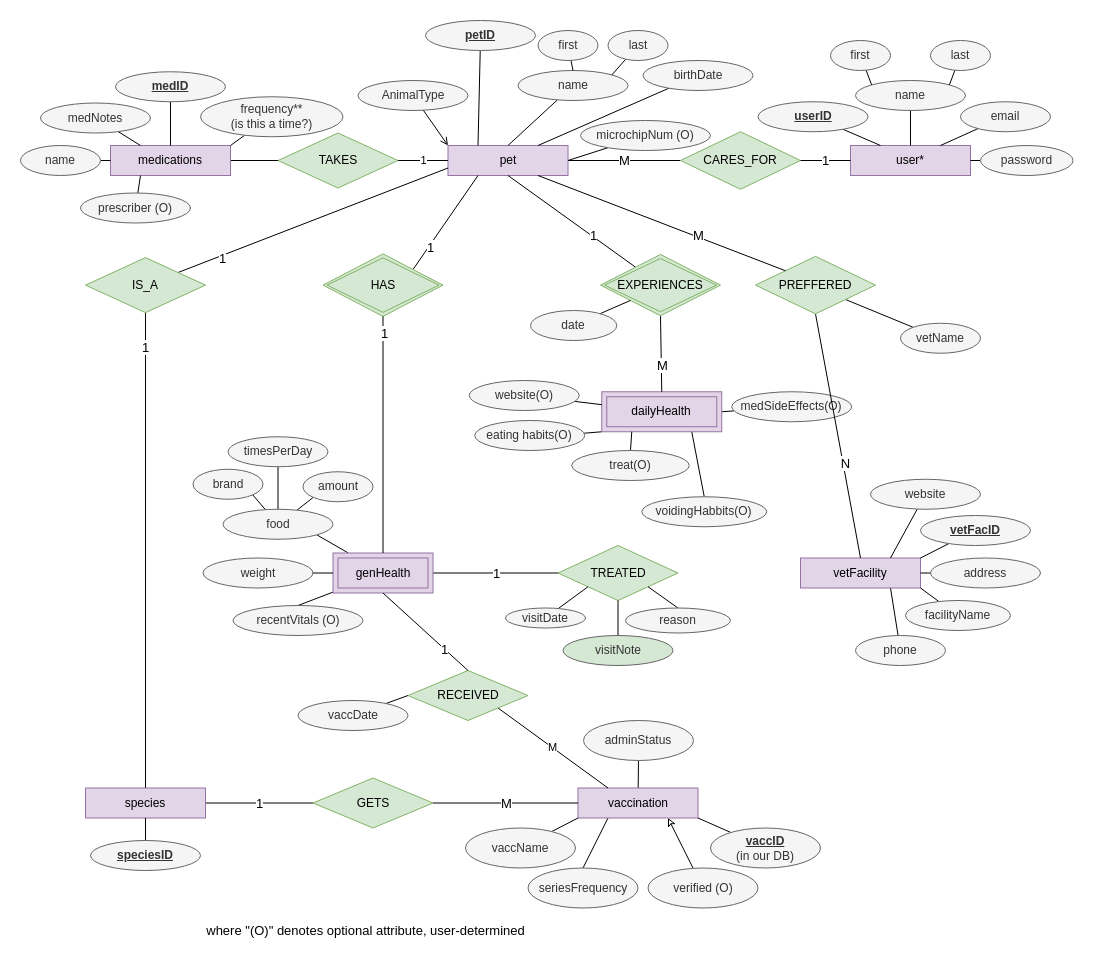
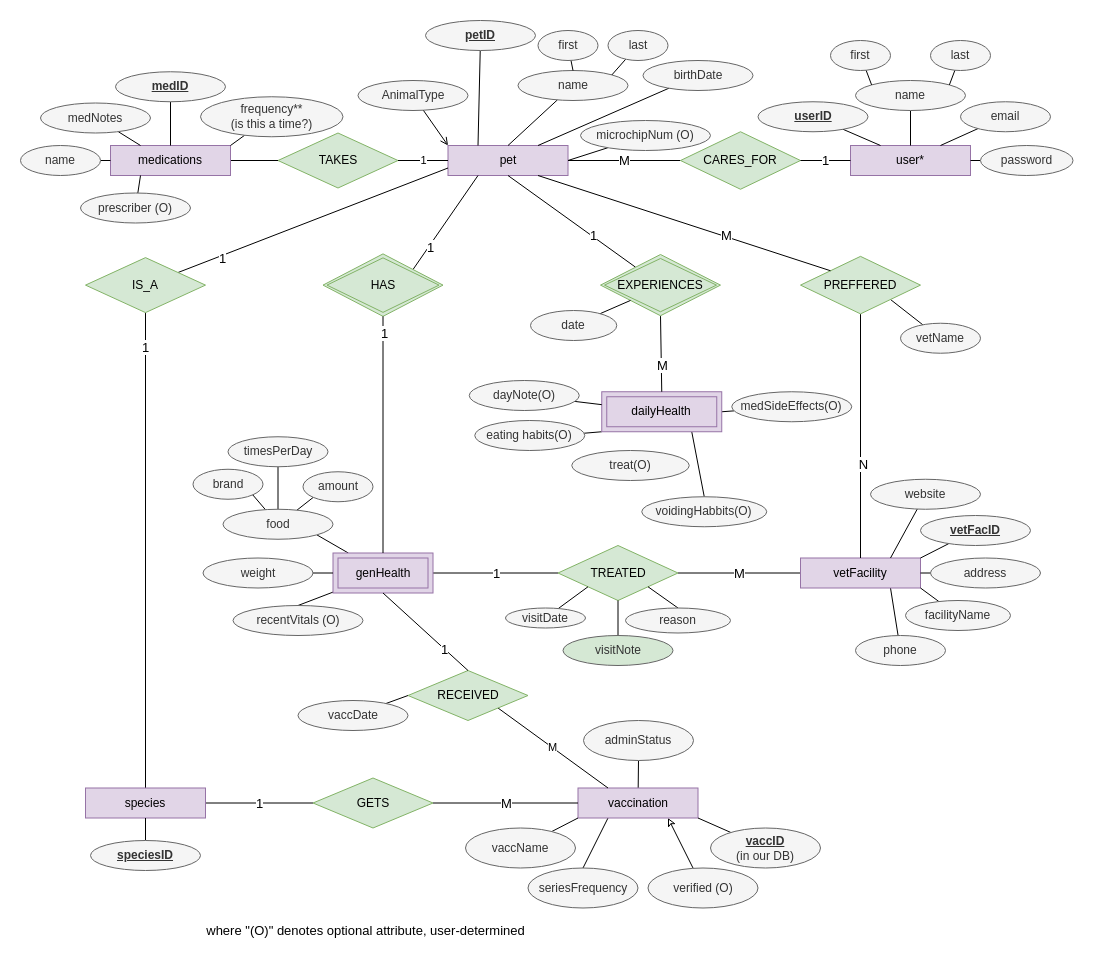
- <mxCell id="49" value="&lt;div&gt;PREFFERED&lt;/div&gt;" style="rhombus;whiteSpace=wrap;html=1;fillColor=#d5e8d4;strokeColor=#82b366;" parent="1" vertex="1"><mxGeometry x="755" y="255.87" width="120" height="57.5" as="geometry" /></mxCell>
+ <mxCell id="49" value="&lt;div&gt;PREFFERED&lt;/div&gt;" style="rhombus;whiteSpace=wrap;html=1;fillColor=#d5e8d4;strokeColor=#82b366;" parent="1" vertex="1"><mxGeometry x="800" y="255.87" width="120" height="57.5" as="geometry" /></mxCell>
- <mxCell id="76" value="website(O)" style="ellipse;whiteSpace=wrap;html=1;fillColor=#f5f5f5;strokeColor=#666666;fontColor=#333333;" parent="1" vertex="1"><mxGeometry x="468.75" y="380" width="110" height="30" as="geometry" /></mxCell>
+ <mxCell id="76" value="dayNote(O)" style="ellipse;whiteSpace=wrap;html=1;fillColor=#f5f5f5;strokeColor=#666666;fontColor=#333333;" parent="1" vertex="1"><mxGeometry x="468.75" y="380" width="110" height="30" as="geometry" /></mxCell>
- <mxCell id="84" style="edgeStyle=none;rounded=0;orthogonalLoop=1;jettySize=auto;html=1;entryX=0.25;entryY=1;entryDx=0;entryDy=0;endArrow=none;endFill=0;exitX=0.5;exitY=0;exitDx=0;exitDy=0;" parent="1" source="85" target="64" edge="1"><mxGeometry relative="1" as="geometry" /></mxCell>
+ <mxCell id="12" value="&lt;font style=&quot;font-size: 13px&quot;&gt;M&lt;/font&gt;" style="edgeStyle=none;rounded=0;orthogonalLoop=1;jettySize=auto;html=1;entryX=1;entryY=0.5;entryDx=0;entryDy=0;endArrow=none;endFill=0;" parent="1" source="13" target="26" edge="1"><mxGeometry relative="1" as="geometry" /></mxCell>
